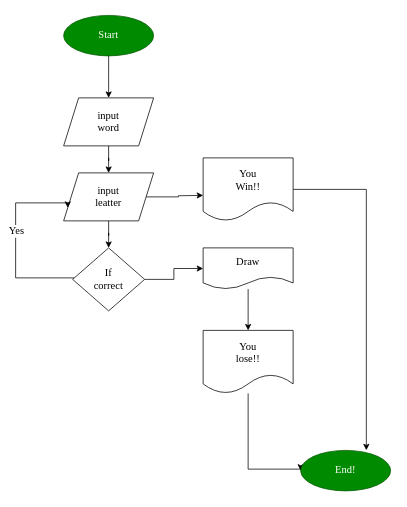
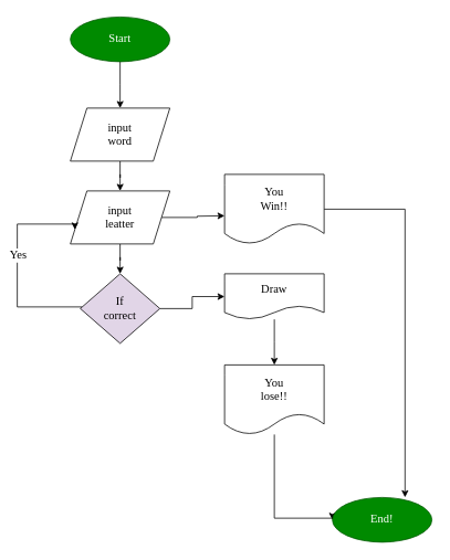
- <mxCell id="12" value="If &lt;br&gt;correct" style="rhombus;whiteSpace=wrap;html=1;fontSize=14;fontFamily=Lucida Console;" vertex="1" parent="1"><mxGeometry x="96" y="330" width="96" height="84" as="geometry" /></mxCell>
+ <mxCell id="12" value="If &lt;br&gt;correct" style="rhombus;whiteSpace=wrap;html=1;fontSize=14;fontFamily=Lucida Console;fillColor=#e1d5e7;" vertex="1" parent="1"><mxGeometry x="96" y="330" width="96" height="84" as="geometry" /></mxCell>
